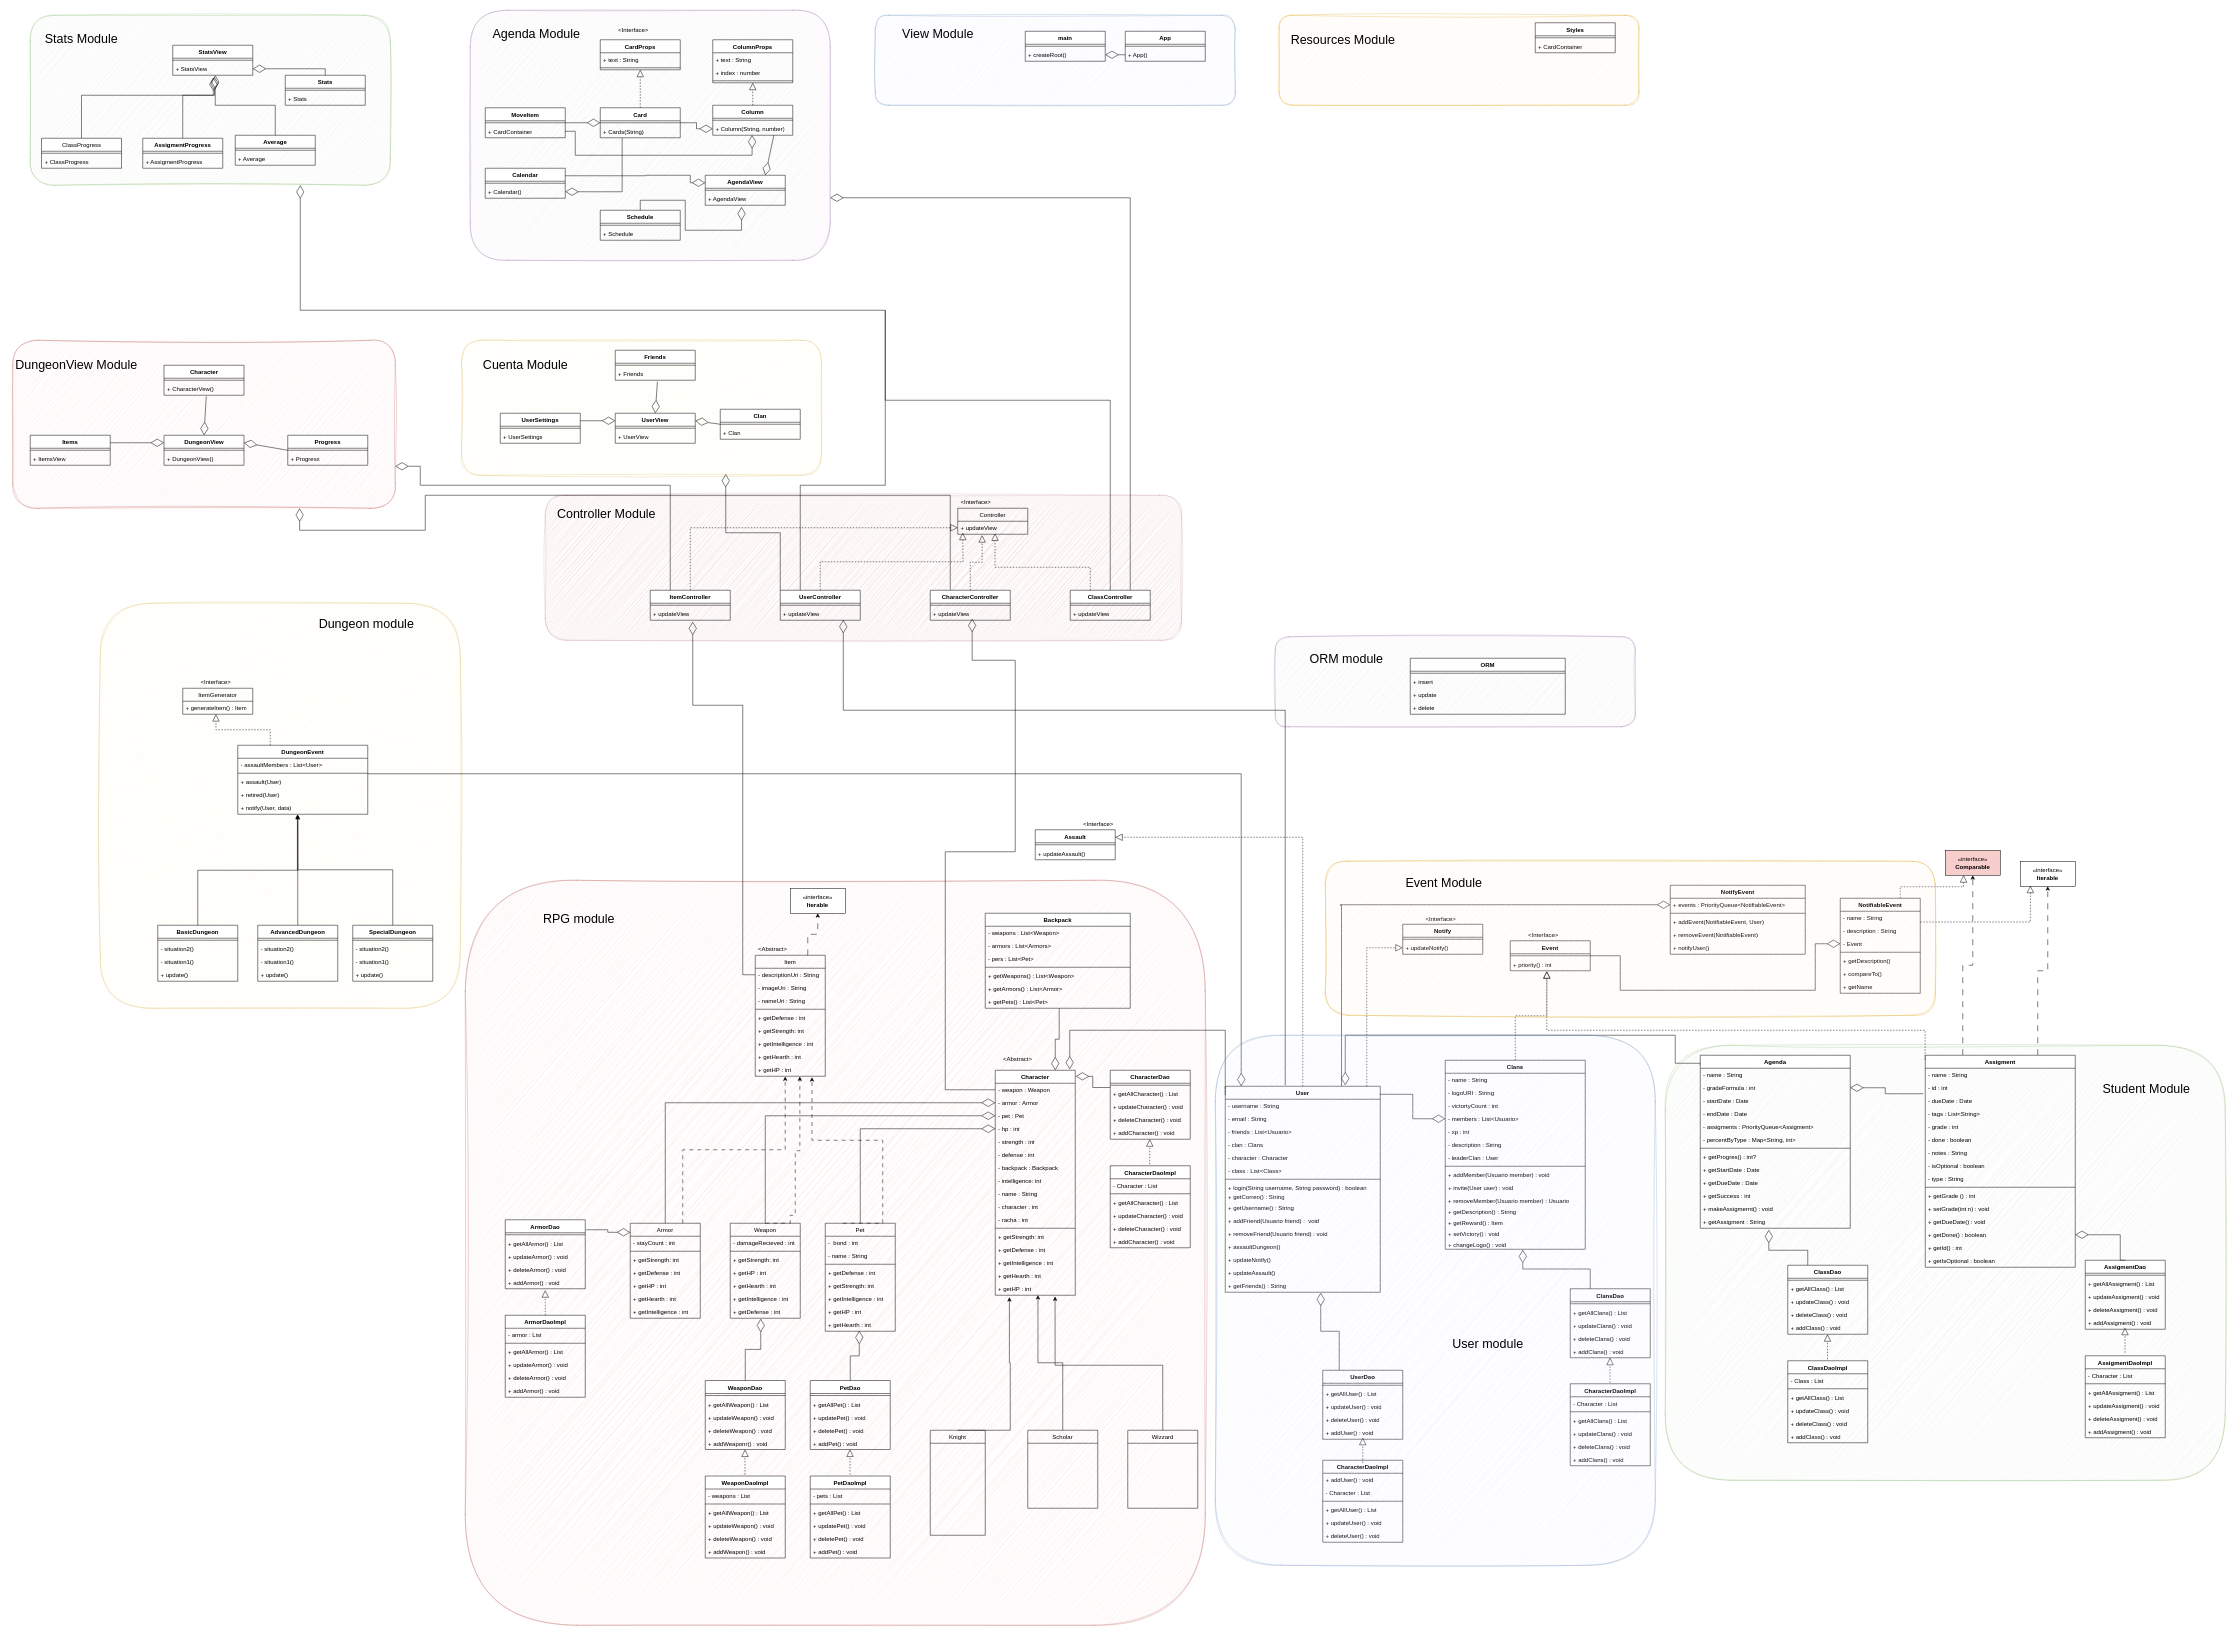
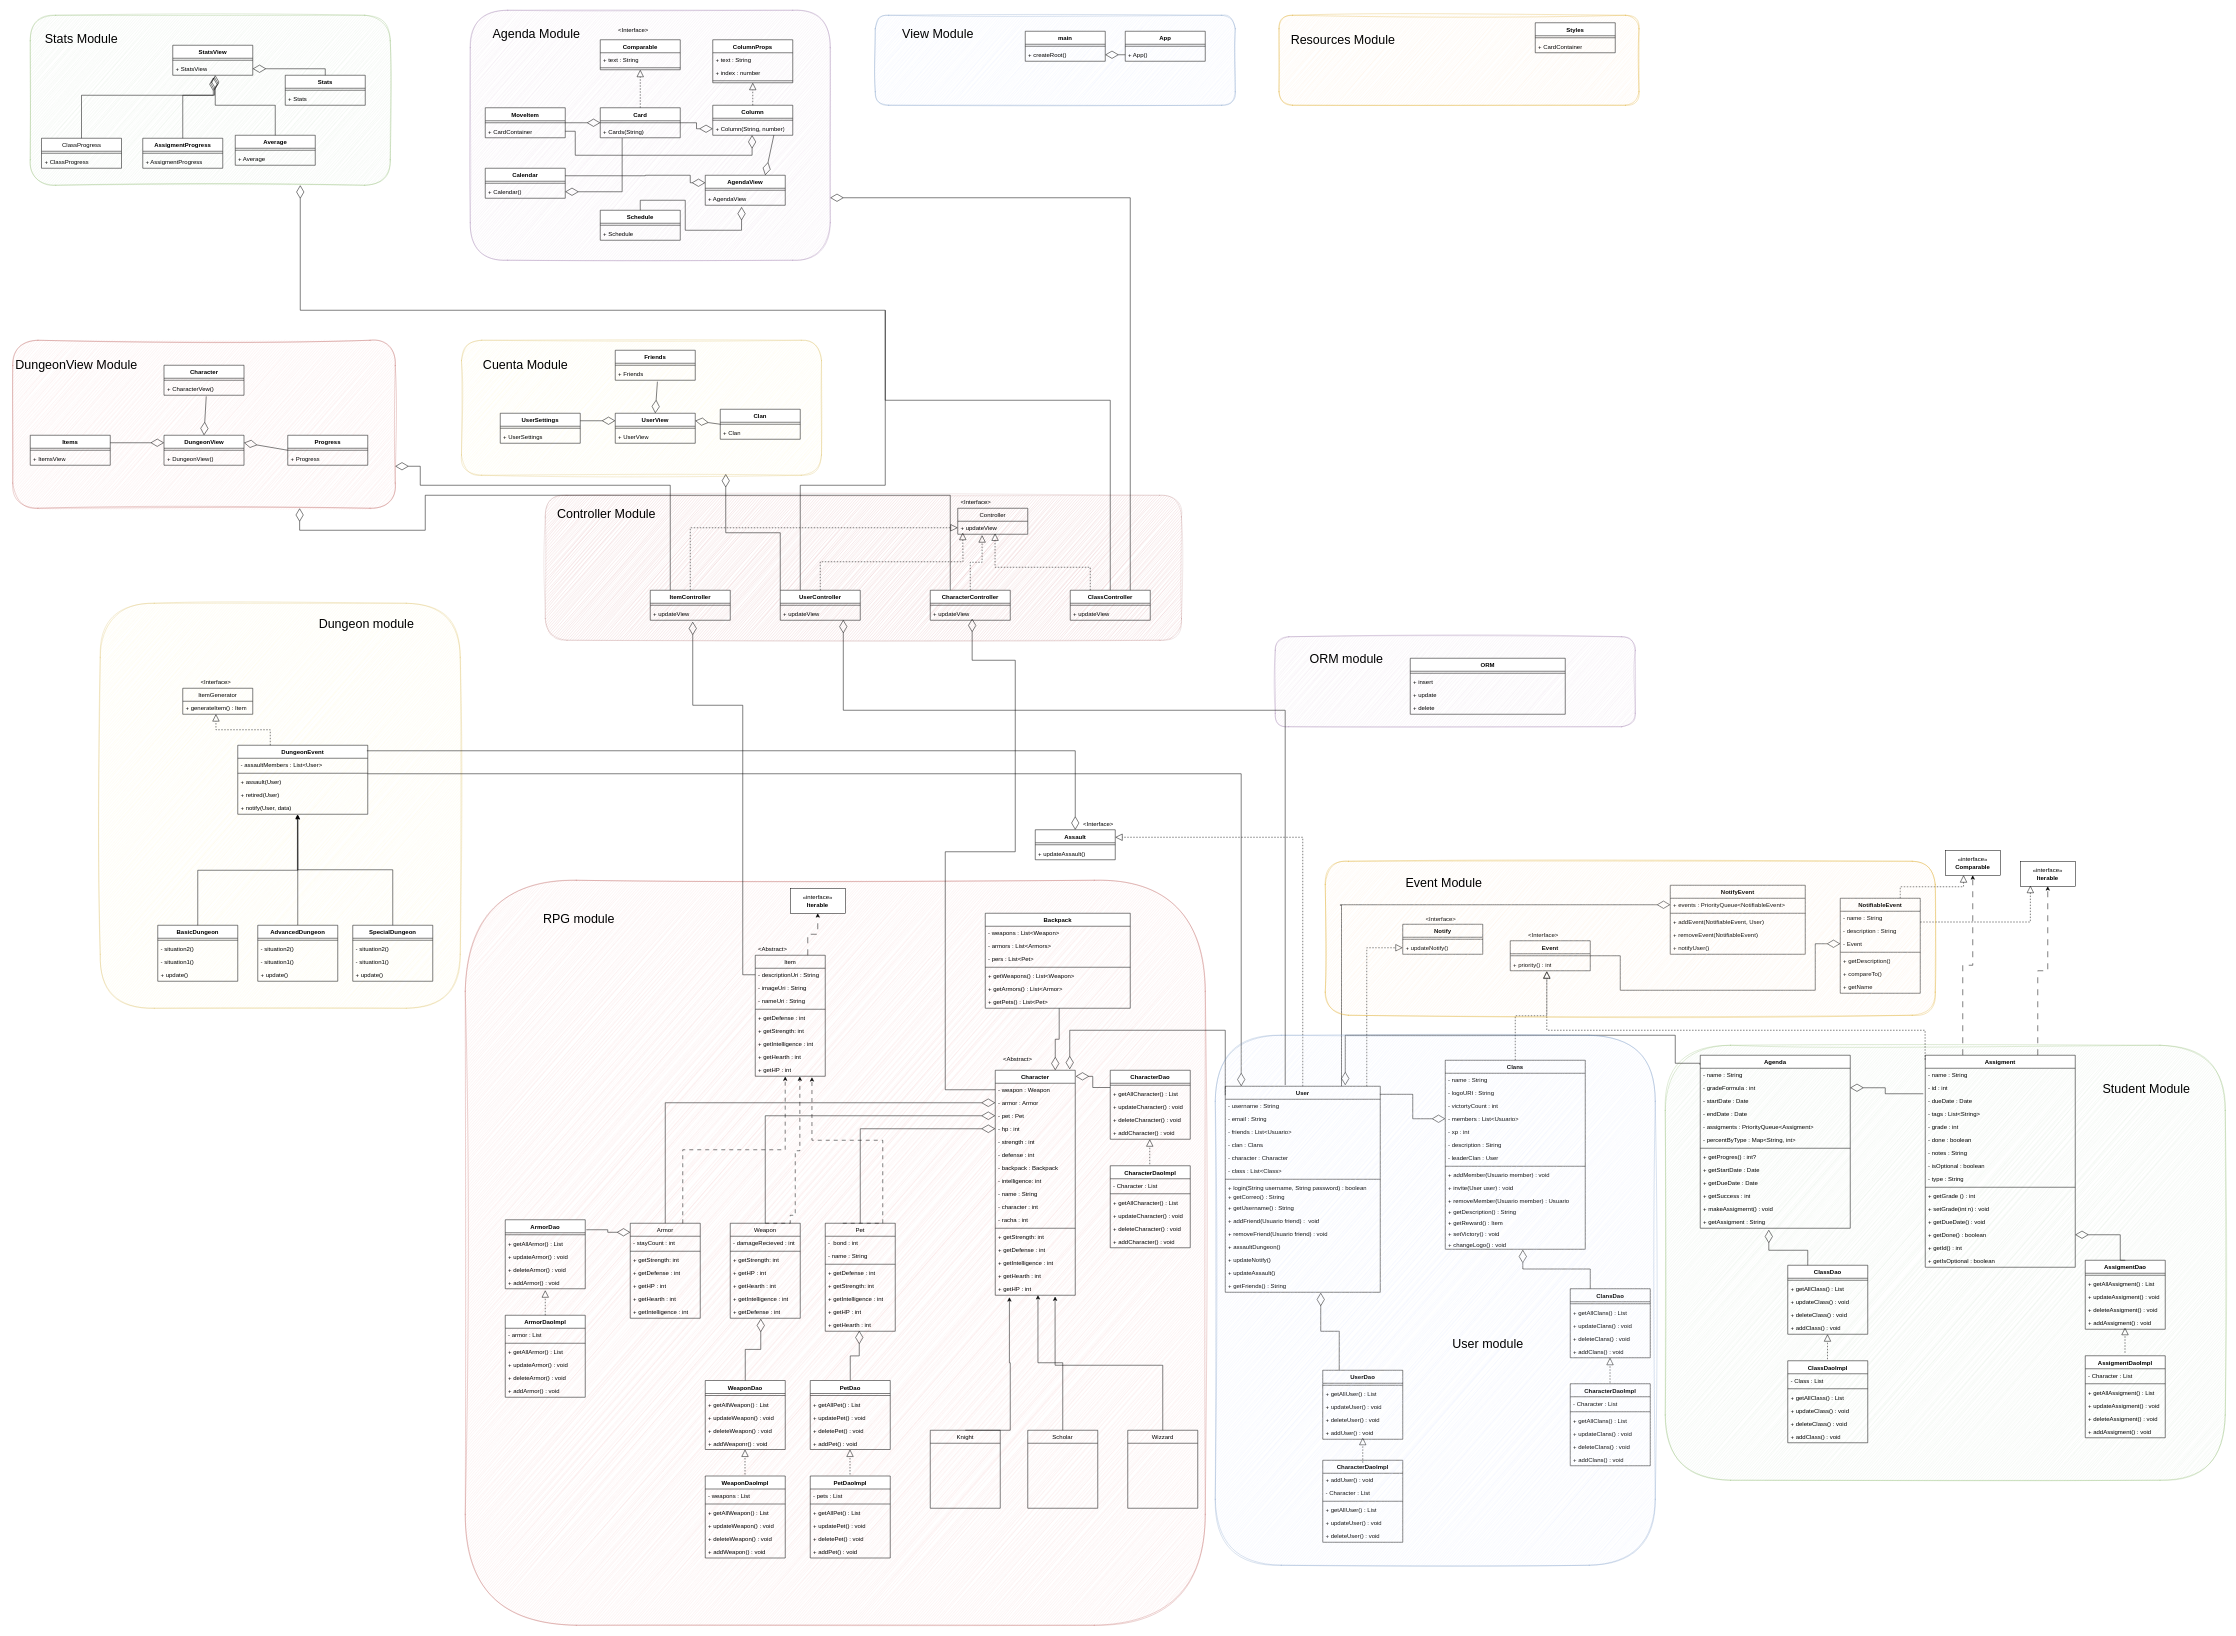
- <mxCell id="360" value="CardProps" style="swimlane;fontStyle=1;align=center;verticalAlign=top;childLayout=stackLayout;horizontal=1;startSize=26;horizontalStack=0;resizeParent=1;resizeParentMax=0;resizeLast=0;collapsible=1;marginBottom=0;whiteSpace=wrap;html=1;" vertex="1" parent="1"><mxGeometry x="1200" y="79" width="160" height="60" as="geometry" /></mxCell>
+ <mxCell id="360" value="Comparable" style="swimlane;fontStyle=1;align=center;verticalAlign=top;childLayout=stackLayout;horizontal=1;startSize=26;horizontalStack=0;resizeParent=1;resizeParentMax=0;resizeLast=0;collapsible=1;marginBottom=0;whiteSpace=wrap;html=1;" vertex="1" parent="1"><mxGeometry x="1200" y="79" width="160" height="60" as="geometry" /></mxCell>
+ <mxCell id="273" value="" style="endArrow=diamondThin;endFill=0;endSize=24;html=1;rounded=0;exitX=0.993;exitY=0.08;exitDx=0;exitDy=0;exitPerimeter=0;edgeStyle=orthogonalEdgeStyle;" edge="1" parent="1" source="267" target="264"><mxGeometry width="160" relative="1" as="geometry"><mxPoint x="690" y="1980" as="sourcePoint" /><mxPoint x="850" y="1980" as="targetPoint" /></mxGeometry></mxCell>
- <mxCell id="143" value="«interface»&lt;br&gt;&lt;b&gt;Comparable&lt;/b&gt;" style="html=1;whiteSpace=wrap;fillColor=#f8cecc;" vertex="1" parent="1"><mxGeometry x="3890" y="1700" width="110" height="50" as="geometry" /></mxCell>
+ <mxCell id="143" value="«interface»&lt;br&gt;&lt;b&gt;Comparable&lt;/b&gt;" style="html=1;whiteSpace=wrap;" vertex="1" parent="1"><mxGeometry x="3890" y="1700" width="110" height="50" as="geometry" /></mxCell>
- <mxCell id="72" value="Knight" style="swimlane;fontStyle=0;childLayout=stackLayout;horizontal=1;startSize=26;fillColor=none;horizontalStack=0;resizeParent=1;resizeParentMax=0;resizeLast=0;collapsible=1;marginBottom=0;whiteSpace=wrap;html=1;" vertex="1" parent="1"><mxGeometry x="1860" y="2860" width="110" height="210" as="geometry" /></mxCell>
+ <mxCell id="72" value="Knight" style="swimlane;fontStyle=0;childLayout=stackLayout;horizontal=1;startSize=26;fillColor=none;horizontalStack=0;resizeParent=1;resizeParentMax=0;resizeLast=0;collapsible=1;marginBottom=0;whiteSpace=wrap;html=1;" vertex="1" parent="1"><mxGeometry x="1860" y="2860" width="140" height="156" as="geometry" /></mxCell>
